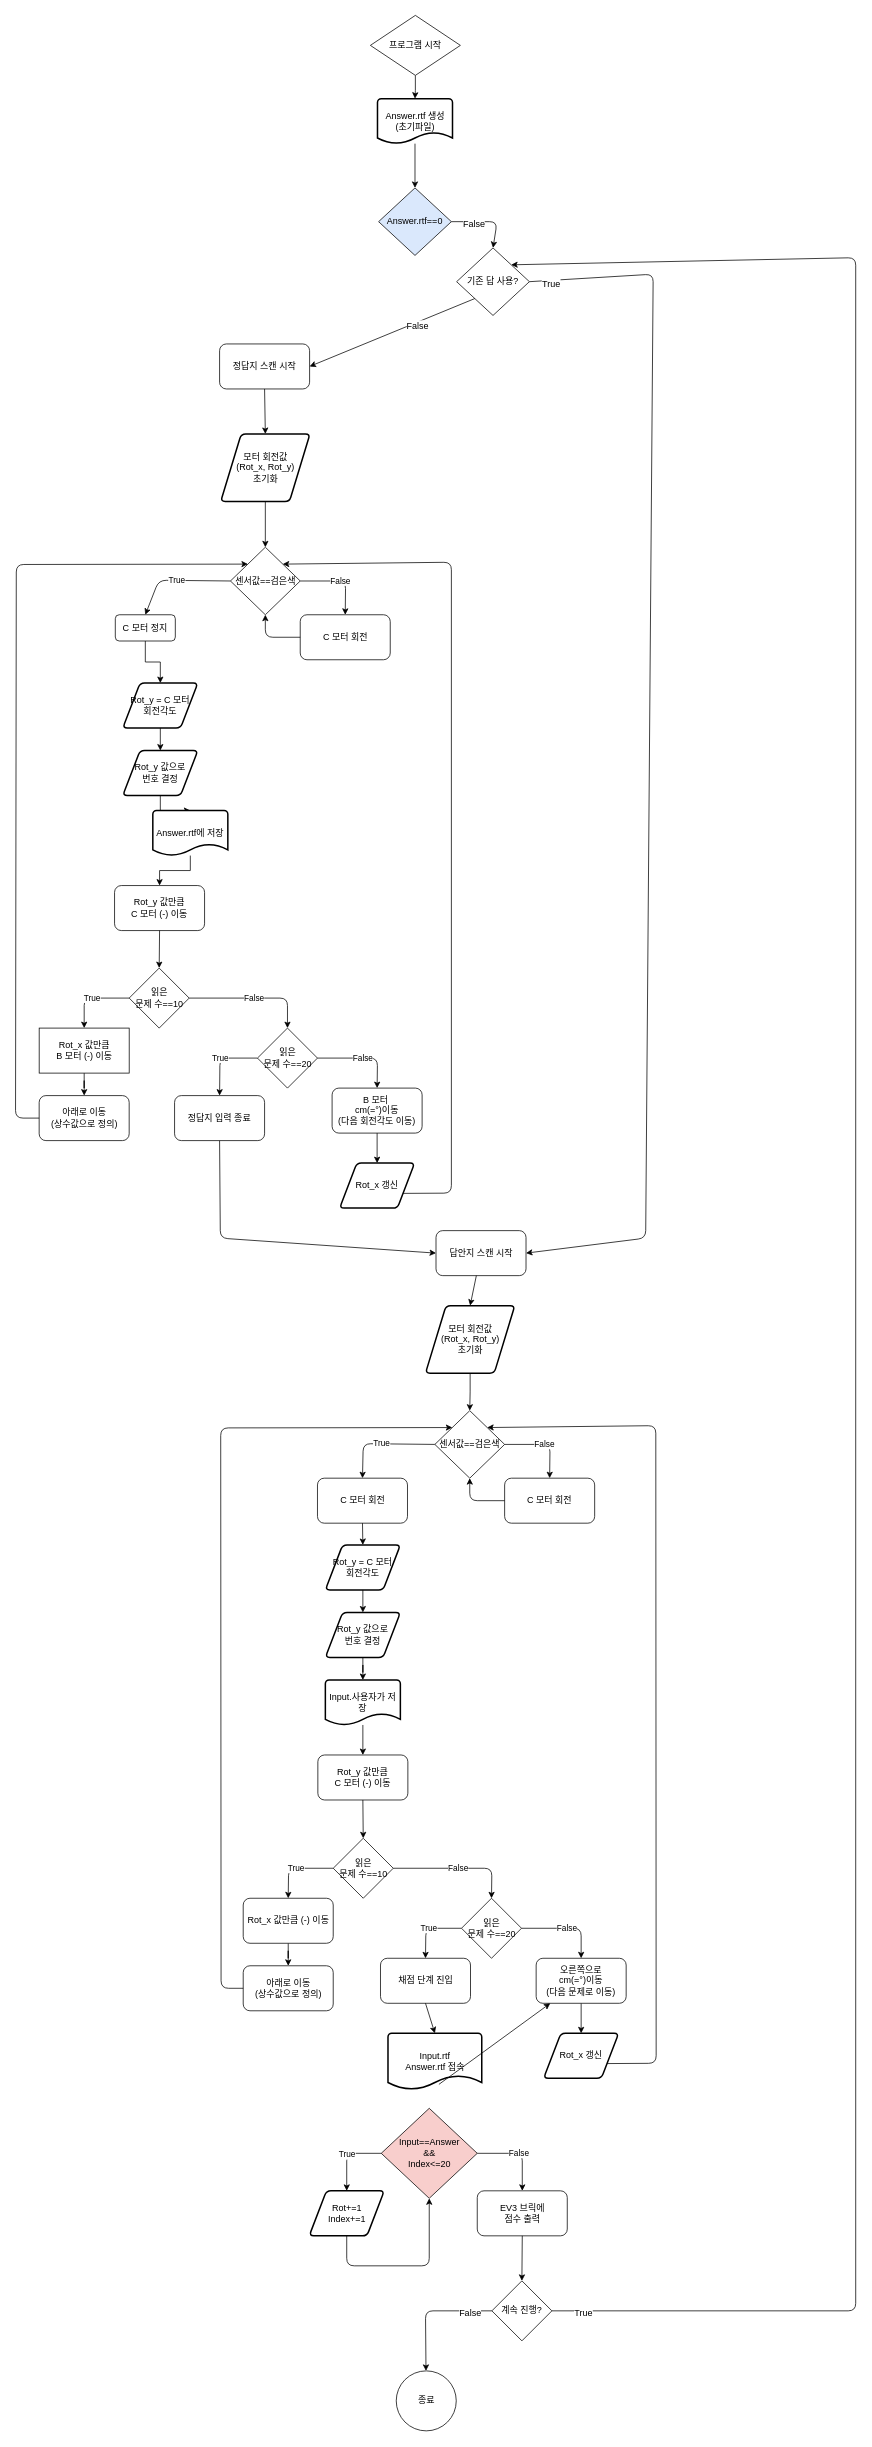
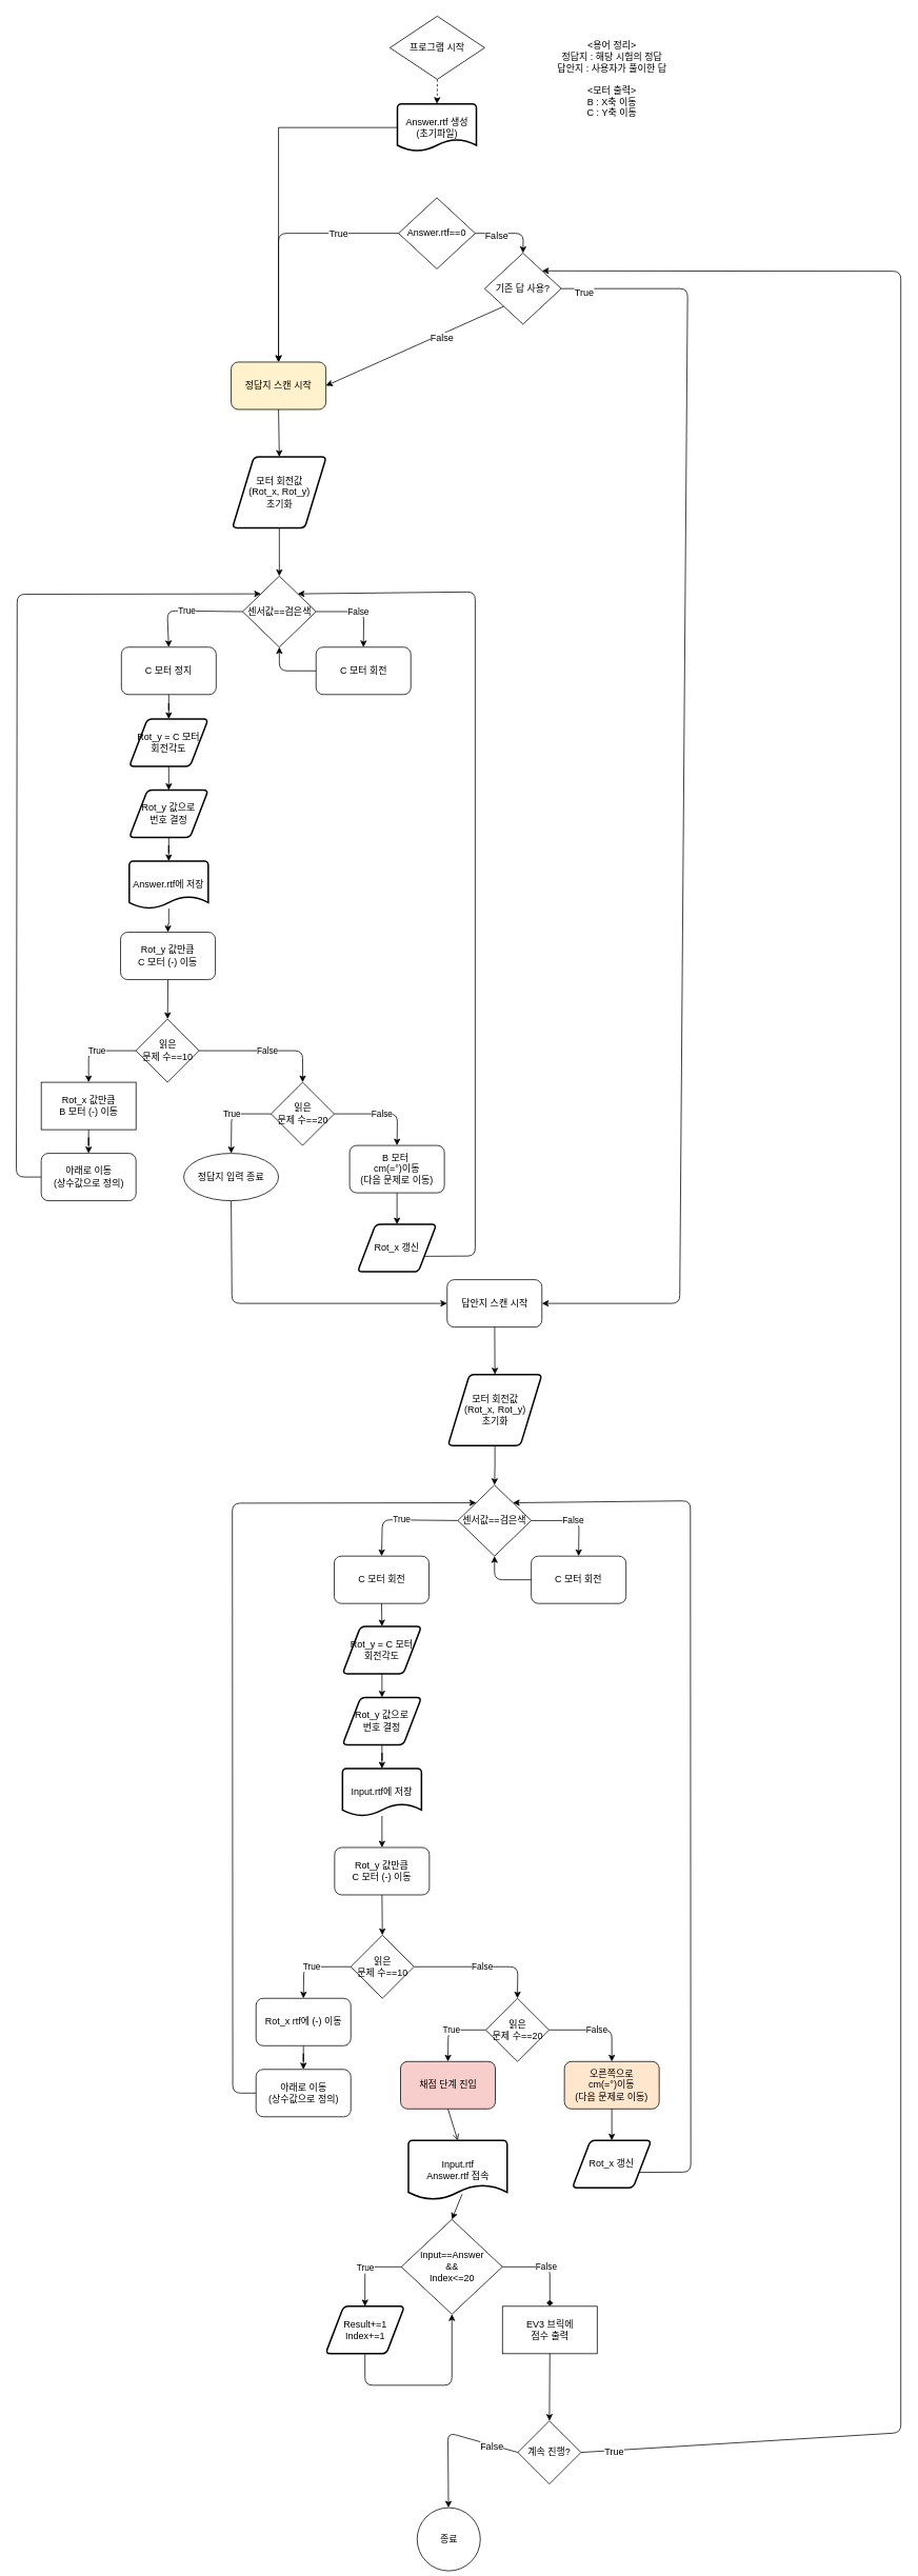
+ <mxCell id="7" value="&amp;lt;용어 정리&amp;gt;&lt;br&gt;정답지 : 해당 시험의 정답&lt;br&gt;답안지 : 사용자가 풀이한 답&lt;br&gt;&lt;br&gt;&amp;lt;모터 출력&amp;gt;&lt;br&gt;B : X축 이동&lt;br&gt;C : Y축 이동" style="text;html=1;strokeColor=none;fillColor=none;align=center;verticalAlign=middle;whiteSpace=wrap;rounded=0;" parent="1" vertex="1"><mxGeometry x="625.5" y="20" width="297" height="160" as="geometry" /></mxCell>
- <mxCell id="2" value="" style="edgeStyle=orthogonalEdgeStyle;rounded=0;orthogonalLoop=1;jettySize=auto;html=1;entryX=0.5;entryY=0;entryDx=0;entryDy=0;entryPerimeter=0;" parent="1" source="3" target="9" edge="1"><mxGeometry relative="1" as="geometry"><mxPoint x="553" y="130" as="targetPoint" /></mxGeometry></mxCell>
+ <mxCell id="2" value="" style="edgeStyle=orthogonalEdgeStyle;rounded=0;orthogonalLoop=1;jettySize=auto;html=1;entryX=0.5;entryY=0;entryDx=0;entryDy=0;entryPerimeter=0;dashed=1;" parent="1" source="3" target="9" edge="1"><mxGeometry relative="1" as="geometry"><mxPoint x="553" y="130" as="targetPoint" /></mxGeometry></mxCell>
- <mxCell id="8" value="" style="edgeStyle=orthogonalEdgeStyle;rounded=0;orthogonalLoop=1;jettySize=auto;html=1;" edge="1" parent="1" source="9" target="4"><mxGeometry relative="1" as="geometry" /></mxCell>
+ <mxCell id="8" value="" style="edgeStyle=orthogonalEdgeStyle;rounded=0;orthogonalLoop=1;jettySize=auto;html=1;" edge="1" parent="1" source="9" target="6"><mxGeometry relative="1" as="geometry" /></mxCell>
+ <mxCell id="80" value="" style="endArrow=classic;html=1;entryX=0.5;entryY=0;entryDx=0;entryDy=0;exitX=0;exitY=0.5;exitDx=0;exitDy=0;" edge="1" parent="1" source="4" target="6"><mxGeometry width="50" height="50" relative="1" as="geometry"><mxPoint x="205.5" y="95" as="sourcePoint" /><mxPoint x="255.5" y="45" as="targetPoint" /><Array as="points"><mxPoint x="352" y="295" /></Array></mxGeometry></mxCell>
+ <mxCell id="81" value="True" style="text;html=1;resizable=0;points=[];align=center;verticalAlign=middle;labelBackgroundColor=#ffffff;" vertex="1" connectable="0" parent="80"><mxGeometry x="-0.511" relative="1" as="geometry"><mxPoint as="offset" /></mxGeometry></mxCell>
- <mxCell id="4" value="Answer.rtf==0" style="rhombus;whiteSpace=wrap;html=1;fillColor=#dae8fc;" parent="1" vertex="1"><mxGeometry x="504" y="250" width="97" height="90" as="geometry" /></mxCell>
+ <mxCell id="4" value="Answer.rtf==0" style="rhombus;whiteSpace=wrap;html=1;" parent="1" vertex="1"><mxGeometry x="504" y="250" width="97" height="90" as="geometry" /></mxCell>
- <mxCell id="5" value="기존 답 사용?" style="rhombus;whiteSpace=wrap;html=1;" parent="1" vertex="1"><mxGeometry x="608" y="330" width="97" height="90" as="geometry" /></mxCell>
+ <mxCell id="5" value="기존 답 사용?" style="rhombus;whiteSpace=wrap;html=1;" parent="1" vertex="1"><mxGeometry x="613" y="320" width="97" height="90" as="geometry" /></mxCell>
- <mxCell id="6" value="정답지 스캔 시작" style="rounded=1;whiteSpace=wrap;html=1;" parent="1" vertex="1"><mxGeometry x="292" y="458" width="120" height="60" as="geometry" /></mxCell>
+ <mxCell id="6" value="정답지 스캔 시작" style="rounded=1;whiteSpace=wrap;html=1;fillColor=#fff2cc;" parent="1" vertex="1"><mxGeometry x="292" y="458" width="120" height="60" as="geometry" /></mxCell>
- <mxCell id="98" value="C 모터 정지" style="rounded=1;whiteSpace=wrap;html=1;" vertex="1" parent="1"><mxGeometry x="153" y="819" width="80" height="35" as="geometry" /></mxCell>
+ <mxCell id="98" value="C 모터 정지" style="rounded=1;whiteSpace=wrap;html=1;" vertex="1" parent="1"><mxGeometry x="153" y="819" width="120" height="60" as="geometry" /></mxCell>
- <mxCell id="35" value="Answer.rtf에 저장" style="strokeWidth=2;html=1;shape=mxgraph.flowchart.document2;whiteSpace=wrap;size=0.25;" vertex="1" parent="1"><mxGeometry x="203" y="1080" width="100" height="60" as="geometry" /></mxCell>
+ <mxCell id="35" value="Answer.rtf에 저장" style="strokeWidth=2;html=1;shape=mxgraph.flowchart.document2;whiteSpace=wrap;size=0.25;" vertex="1" parent="1"><mxGeometry x="163" y="1090" width="100" height="60" as="geometry" /></mxCell>
- <mxCell id="17" value="B 모터&amp;nbsp;&lt;br&gt;cm(=°)이동&lt;br&gt;(다음 회전각도 이동)" style="rounded=1;whiteSpace=wrap;html=1;" vertex="1" parent="1"><mxGeometry x="442" y="1450" width="120" height="60" as="geometry" /></mxCell>
+ <mxCell id="17" value="B 모터&amp;nbsp;&lt;br&gt;cm(=°)이동&lt;br&gt;(다음 문제로 이동)" style="rounded=1;whiteSpace=wrap;html=1;" vertex="1" parent="1"><mxGeometry x="442" y="1450" width="120" height="60" as="geometry" /></mxCell>
- <mxCell id="89" value="정답지 입력 종료" style="rounded=1;whiteSpace=wrap;html=1;" vertex="1" parent="1"><mxGeometry x="232" y="1460" width="120" height="60" as="geometry" /></mxCell>
+ <mxCell id="89" value="정답지 입력 종료" style="ellipse;whiteSpace=wrap;html=1;" vertex="1" parent="1"><mxGeometry x="232" y="1460" width="120" height="60" as="geometry" /></mxCell>
- <mxCell id="38" value="답안지 스캔 시작" style="rounded=1;whiteSpace=wrap;html=1;" vertex="1" parent="1"><mxGeometry x="580.5" y="1640" width="120" height="60" as="geometry" /></mxCell>
+ <mxCell id="38" value="답안지 스캔 시작" style="rounded=1;whiteSpace=wrap;html=1;" vertex="1" parent="1"><mxGeometry x="565.5" y="1620" width="120" height="60" as="geometry" /></mxCell>
- <mxCell id="67" value="Input.사용자가 저장" style="strokeWidth=2;html=1;shape=mxgraph.flowchart.document2;whiteSpace=wrap;size=0.25;" vertex="1" parent="1"><mxGeometry x="433" y="2239" width="100" height="60" as="geometry" /></mxCell>
+ <mxCell id="67" value="Input.rtf에 저장" style="strokeWidth=2;html=1;shape=mxgraph.flowchart.document2;whiteSpace=wrap;size=0.25;" vertex="1" parent="1"><mxGeometry x="433" y="2239" width="100" height="60" as="geometry" /></mxCell>
- <mxCell id="53" value="Rot_x 값만큼 (-) 이동" style="rounded=1;whiteSpace=wrap;html=1;" vertex="1" parent="1"><mxGeometry x="323.5" y="2530" width="120" height="60" as="geometry" /></mxCell>
+ <mxCell id="53" value="Rot_x rtf에 (-) 이동" style="rounded=1;whiteSpace=wrap;html=1;" vertex="1" parent="1"><mxGeometry x="323.5" y="2530" width="120" height="60" as="geometry" /></mxCell>
- <mxCell id="39" value="채점 단계 진입" style="rounded=1;whiteSpace=wrap;html=1;" vertex="1" parent="1"><mxGeometry x="506.5" y="2610" width="120" height="60" as="geometry" /></mxCell>
+ <mxCell id="39" value="채점 단계 진입" style="rounded=1;whiteSpace=wrap;html=1;fillColor=#f8cecc;" vertex="1" parent="1"><mxGeometry x="506.5" y="2610" width="120" height="60" as="geometry" /></mxCell>
- <mxCell id="48" value="오른쪽으로 &lt;br&gt;cm(=°)이동&lt;br&gt;(다음 문제로 이동)" style="rounded=1;whiteSpace=wrap;html=1;" vertex="1" parent="1"><mxGeometry x="714" y="2610" width="120" height="60" as="geometry" /></mxCell>
+ <mxCell id="48" value="오른쪽으로 &lt;br&gt;cm(=°)이동&lt;br&gt;(다음 문제로 이동)" style="rounded=1;whiteSpace=wrap;html=1;fillColor=#ffe6cc;" vertex="1" parent="1"><mxGeometry x="714" y="2610" width="120" height="60" as="geometry" /></mxCell>
- <mxCell id="64" value="" style="endArrow=classic;html=1;exitX=0.5;exitY=1;exitDx=0;exitDy=0;entryX=0.5;entryY=0;entryDx=0;entryDy=0;entryPerimeter=0;" edge="1" parent="1" source="39" target="70"><mxGeometry width="50" height="50" relative="1" as="geometry"><mxPoint x="374" y="2680" as="sourcePoint" /><mxPoint x="567" y="2670" as="targetPoint" /></mxGeometry></mxCell>
+ <mxCell id="64" value="" style="endArrow=open;html=1;exitX=0.5;exitY=1;exitDx=0;exitDy=0;entryX=0.5;entryY=0;entryDx=0;entryDy=0;entryPerimeter=0;" edge="1" parent="1" source="39" target="70"><mxGeometry width="50" height="50" relative="1" as="geometry"><mxPoint x="374" y="2680" as="sourcePoint" /><mxPoint x="567" y="2670" as="targetPoint" /></mxGeometry></mxCell>
- <mxCell id="101" value="" style="endArrow=classic;html=1;exitX=0.543;exitY=0.908;exitDx=0;exitDy=0;exitPerimeter=0;" edge="1" parent="1" source="70" target="48"><mxGeometry width="50" height="50" relative="1" as="geometry"><mxPoint x="562" y="2780" as="sourcePoint" /><mxPoint x="282" y="2960" as="targetPoint" /></mxGeometry></mxCell>
+ <mxCell id="101" value="" style="endArrow=classic;html=1;entryX=0.5;entryY=0;entryDx=0;entryDy=0;exitX=0.543;exitY=0.908;exitDx=0;exitDy=0;exitPerimeter=0;" edge="1" parent="1" source="70" target="71"><mxGeometry width="50" height="50" relative="1" as="geometry"><mxPoint x="562" y="2780" as="sourcePoint" /><mxPoint x="282" y="2960" as="targetPoint" /></mxGeometry></mxCell>
- <mxCell id="71" value="Input==Answer&lt;br&gt;&amp;amp;&amp;amp;&lt;br&gt;Index&amp;lt;=20" style="rhombus;whiteSpace=wrap;html=1;fillColor=#f8cecc;" vertex="1" parent="1"><mxGeometry x="507.5" y="2810" width="128" height="120" as="geometry" /></mxCell>
+ <mxCell id="71" value="Input==Answer&lt;br&gt;&amp;amp;&amp;amp;&lt;br&gt;Index&amp;lt;=20" style="rhombus;whiteSpace=wrap;html=1;" vertex="1" parent="1"><mxGeometry x="507.5" y="2810" width="128" height="120" as="geometry" /></mxCell>
- <mxCell id="75" value="False" style="endArrow=classic;html=1;exitX=1;exitY=0.5;exitDx=0;exitDy=0;entryX=0.5;entryY=0;entryDx=0;entryDy=0;" edge="1" parent="1" source="71" target="76"><mxGeometry width="50" height="50" relative="1" as="geometry"><mxPoint x="286.5" y="3100" as="sourcePoint" /><mxPoint x="866.5" y="3000" as="targetPoint" /><Array as="points"><mxPoint x="695.5" y="2870" /></Array></mxGeometry></mxCell>
+ <mxCell id="75" value="False" style="endArrow=diamond;html=1;exitX=1;exitY=0.5;exitDx=0;exitDy=0;entryX=0.5;entryY=0;entryDx=0;entryDy=0;" edge="1" parent="1" source="71" target="76"><mxGeometry width="50" height="50" relative="1" as="geometry"><mxPoint x="286.5" y="3100" as="sourcePoint" /><mxPoint x="866.5" y="3000" as="targetPoint" /><Array as="points"><mxPoint x="695.5" y="2870" /></Array></mxGeometry></mxCell>
- <mxCell id="73" value="Rot+=1&lt;br&gt;Index+=1" style="shape=parallelogram;html=1;strokeWidth=2;perimeter=parallelogramPerimeter;whiteSpace=wrap;rounded=1;arcSize=12;size=0.23;" vertex="1" parent="1"><mxGeometry x="411.5" y="2920" width="100" height="60" as="geometry" /></mxCell>
+ <mxCell id="73" value="Result+=1&lt;br&gt;Index+=1" style="shape=parallelogram;html=1;strokeWidth=2;perimeter=parallelogramPerimeter;whiteSpace=wrap;rounded=1;arcSize=12;size=0.23;" vertex="1" parent="1"><mxGeometry x="411.5" y="2920" width="100" height="60" as="geometry" /></mxCell>
- <mxCell id="76" value="EV3 브릭에&lt;br&gt;점수 출력" style="rounded=1;whiteSpace=wrap;html=1;" vertex="1" parent="1"><mxGeometry x="635.5" y="2920" width="120" height="60" as="geometry" /></mxCell>
+ <mxCell id="76" value="EV3 브릭에&lt;br&gt;점수 출력" style="whiteSpace=wrap;html=1;rounded=0;" vertex="1" parent="1"><mxGeometry x="635.5" y="2920" width="120" height="60" as="geometry" /></mxCell>
- <mxCell id="78" value="계속 진행?" style="rhombus;whiteSpace=wrap;html=1;" vertex="1" parent="1"><mxGeometry x="655" y="3040" width="80" height="80" as="geometry" /></mxCell>
+ <mxCell id="78" value="계속 진행?" style="rhombus;whiteSpace=wrap;html=1;" vertex="1" parent="1"><mxGeometry x="655" y="3065" width="80" height="80" as="geometry" /></mxCell>
- <mxCell id="94" value="종료" style="ellipse;whiteSpace=wrap;html=1;aspect=fixed;" vertex="1" parent="1"><mxGeometry x="527.5" y="3160" width="80" height="80" as="geometry" /></mxCell>
+ <mxCell id="94" value="종료" style="ellipse;whiteSpace=wrap;html=1;aspect=fixed;" vertex="1" parent="1"><mxGeometry x="527.5" y="3175" width="80" height="80" as="geometry" /></mxCell>
